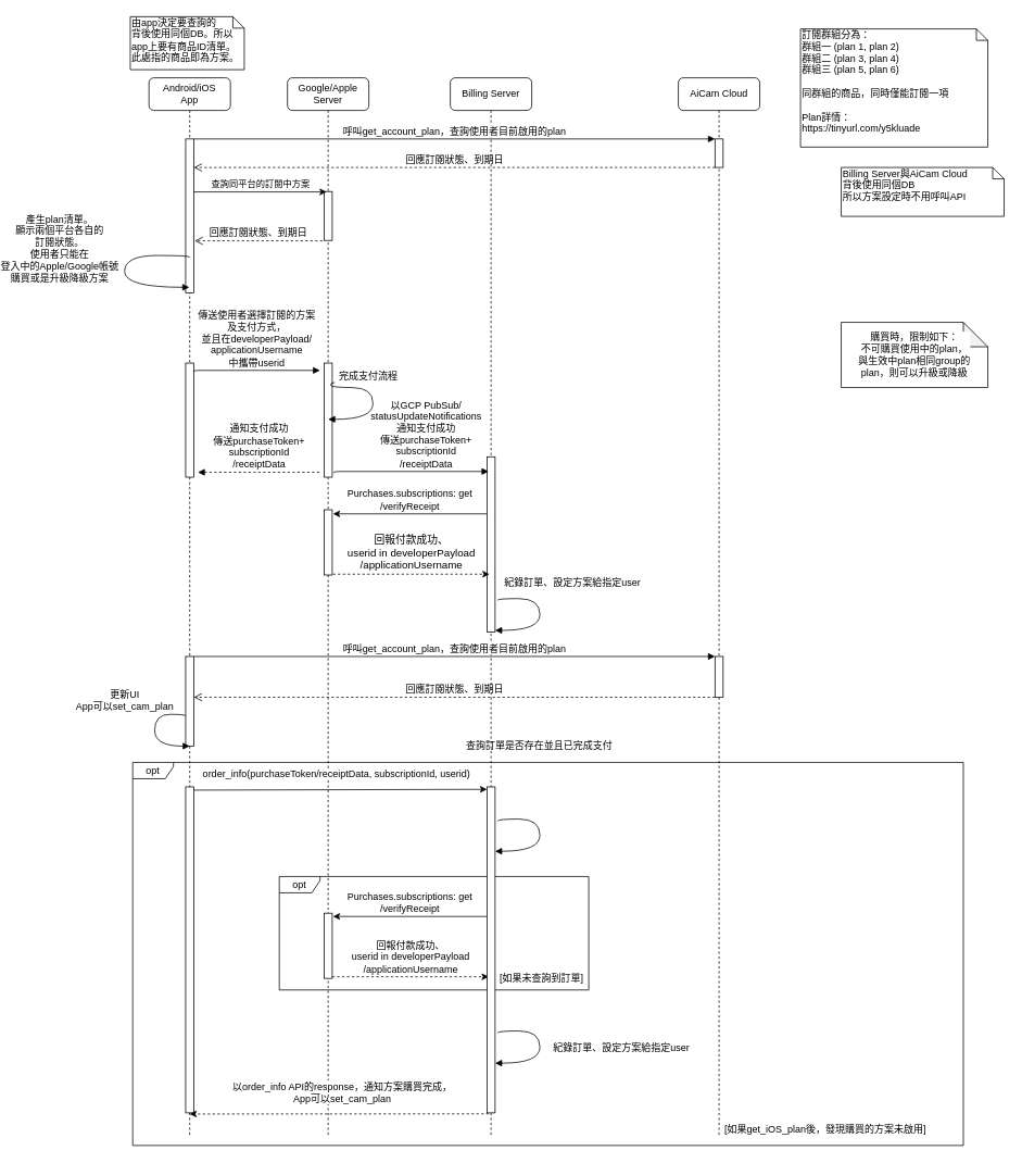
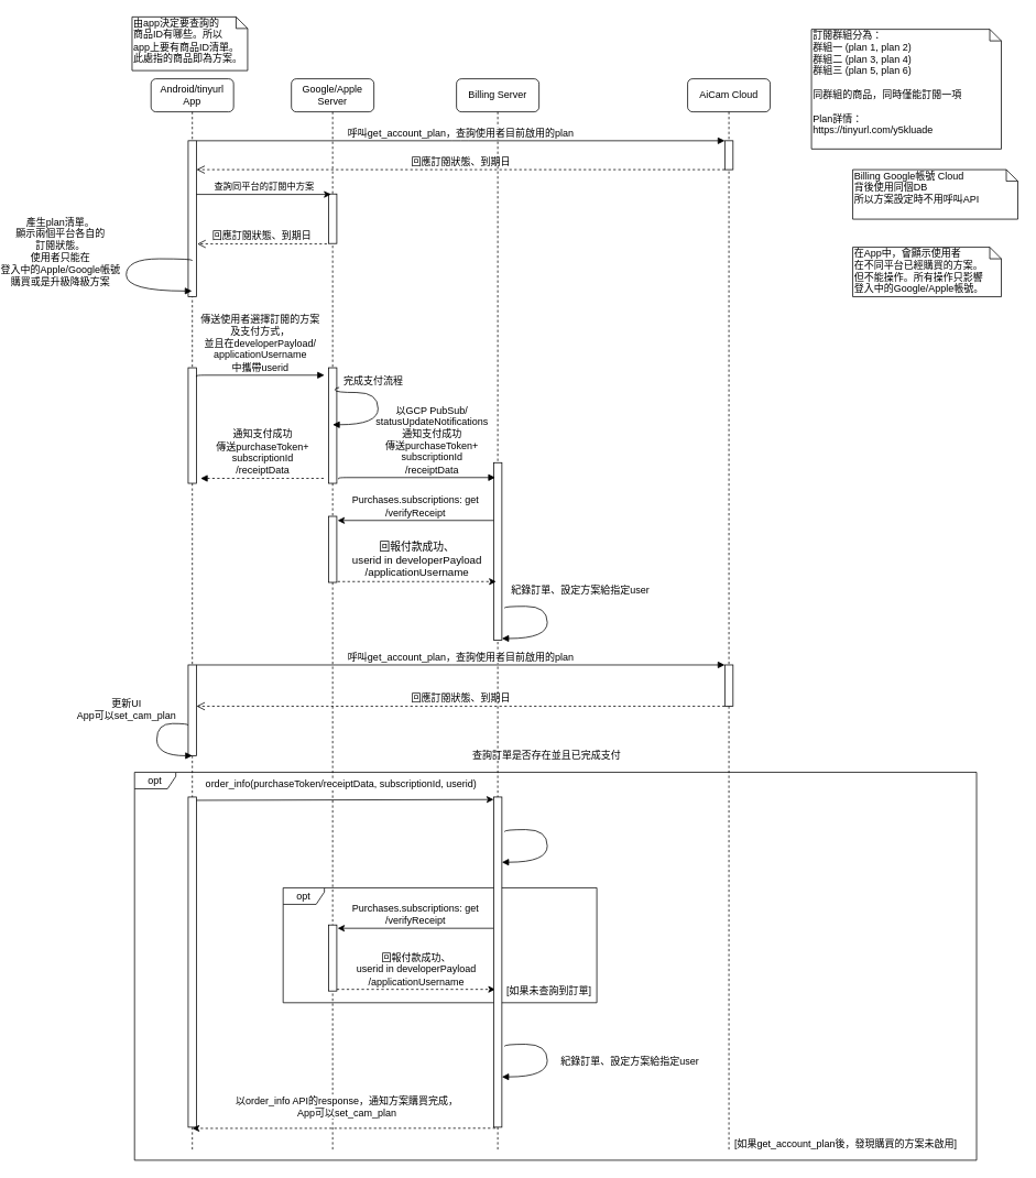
- <mxCell id="18" value="由app決定要查詢的&lt;br&gt;背後使用同個DB。所以&lt;br&gt;app上要有商品ID清單。&lt;br&gt;此處指的商品即為方案。&lt;br&gt;" style="shape=note;whiteSpace=wrap;html=1;size=14;verticalAlign=top;align=left;spacingTop=-6;rounded=0;shadow=0;comic=0;labelBackgroundColor=none;strokeColor=#000000;strokeWidth=1;fillColor=#FFFFFF;fontFamily=Helvetica;fontSize=12;fontColor=#000000;" parent="1" vertex="1"><mxGeometry x="20" y="20" width="140" height="65" as="geometry" /></mxCell>
+ <mxCell id="18" value="由app決定要查詢的&lt;br&gt;商品ID有哪些。所以&lt;br&gt;app上要有商品ID清單。&lt;br&gt;此處指的商品即為方案。&lt;br&gt;" style="shape=note;whiteSpace=wrap;html=1;size=14;verticalAlign=top;align=left;spacingTop=-6;rounded=0;shadow=0;comic=0;labelBackgroundColor=none;strokeColor=#000000;strokeWidth=1;fillColor=#FFFFFF;fontFamily=Helvetica;fontSize=12;fontColor=#000000;" parent="1" vertex="1"><mxGeometry x="20" y="20" width="140" height="65" as="geometry" /></mxCell>
- <mxCell id="12" value="Android/iOS&lt;br&gt;App" style="shape=umlLifeline;perimeter=lifelinePerimeter;whiteSpace=wrap;html=1;container=1;collapsible=0;recursiveResize=0;outlineConnect=0;rounded=1;shadow=0;comic=0;labelBackgroundColor=none;strokeColor=#000000;strokeWidth=1;fillColor=#FFFFFF;fontFamily=Helvetica;fontSize=12;fontColor=#000000;align=center;" parent="1" vertex="1"><mxGeometry x="43" y="95" width="100" height="1300" as="geometry" /></mxCell>
+ <mxCell id="12" value="Android/tinyurl&lt;br&gt;App" style="shape=umlLifeline;perimeter=lifelinePerimeter;whiteSpace=wrap;html=1;container=1;collapsible=0;recursiveResize=0;outlineConnect=0;rounded=1;shadow=0;comic=0;labelBackgroundColor=none;strokeColor=#000000;strokeWidth=1;fillColor=#FFFFFF;fontFamily=Helvetica;fontSize=12;fontColor=#000000;align=center;" parent="1" vertex="1"><mxGeometry x="43" y="95" width="100" height="1300" as="geometry" /></mxCell>
- <mxCell id="40" value="Billing Server與AiCam Cloud&lt;br&gt;背後使用同個DB&lt;br&gt;所以方案設定時不用呼叫API&lt;br&gt;" style="shape=note;whiteSpace=wrap;html=1;size=14;verticalAlign=top;align=left;spacingTop=-6;rounded=0;shadow=0;comic=0;labelBackgroundColor=none;strokeColor=#000000;strokeWidth=1;fillColor=#FFFFFF;fontFamily=Helvetica;fontSize=12;fontColor=#000000;" parent="1" vertex="1"><mxGeometry x="893" y="205" width="200" height="60" as="geometry" /></mxCell>
+ <mxCell id="40" value="Billing Google帳號 Cloud&lt;br&gt;背後使用同個DB&lt;br&gt;所以方案設定時不用呼叫API&lt;br&gt;" style="shape=note;whiteSpace=wrap;html=1;size=14;verticalAlign=top;align=left;spacingTop=-6;rounded=0;shadow=0;comic=0;labelBackgroundColor=none;strokeColor=#000000;strokeWidth=1;fillColor=#FFFFFF;fontFamily=Helvetica;fontSize=12;fontColor=#000000;" parent="1" vertex="1"><mxGeometry x="893" y="205" width="200" height="60" as="geometry" /></mxCell>
+ <mxCell id="48" value="在App中，會顯示使用者&lt;br&gt;在不同平台已經購買的方案。&lt;br&gt;但不能操作。所有操作只影響&lt;br&gt;登入中的Google/Apple帳號。&lt;br&gt;" style="shape=note;whiteSpace=wrap;html=1;size=14;verticalAlign=top;align=left;spacingTop=-6;rounded=0;shadow=0;comic=0;labelBackgroundColor=none;strokeColor=#000000;strokeWidth=1;fillColor=#FFFFFF;fontFamily=Helvetica;fontSize=12;fontColor=#000000;" parent="1" vertex="1"><mxGeometry x="893" y="299" width="180" height="60" as="geometry" /></mxCell>
- <mxCell id="49" value="購買時，限制如下：&lt;br&gt;不可購買使用中的plan，&lt;br&gt;與生效中plan相同group的&lt;br&gt;plan，則可以升級或降級" style="shape=note;whiteSpace=wrap;html=1;backgroundOutline=1;darkOpacity=0.05;labelBackgroundColor=#ffffff;fontFamily=Helvetica;" parent="1" vertex="1"><mxGeometry x="893" y="395" width="180" height="80" as="geometry" /></mxCell>
- <mxCell id="44" value="[如果get_iOS_plan後，發現購買的方案未啟用]" style="text;html=1;resizable=0;points=[];autosize=1;align=left;verticalAlign=top;spacingTop=-4;fontSize=12;fontFamily=Helvetica;" parent="1" vertex="1"><mxGeometry x="748" y="1375.188" width="300" height="20" as="geometry" /></mxCell>
+ <mxCell id="44" value="[如果get_account_plan後，發現購買的方案未啟用]" style="text;html=1;resizable=0;points=[];autosize=1;align=left;verticalAlign=top;spacingTop=-4;fontSize=12;fontFamily=Helvetica;" parent="1" vertex="1"><mxGeometry x="748" y="1375.188" width="300" height="20" as="geometry" /></mxCell>
